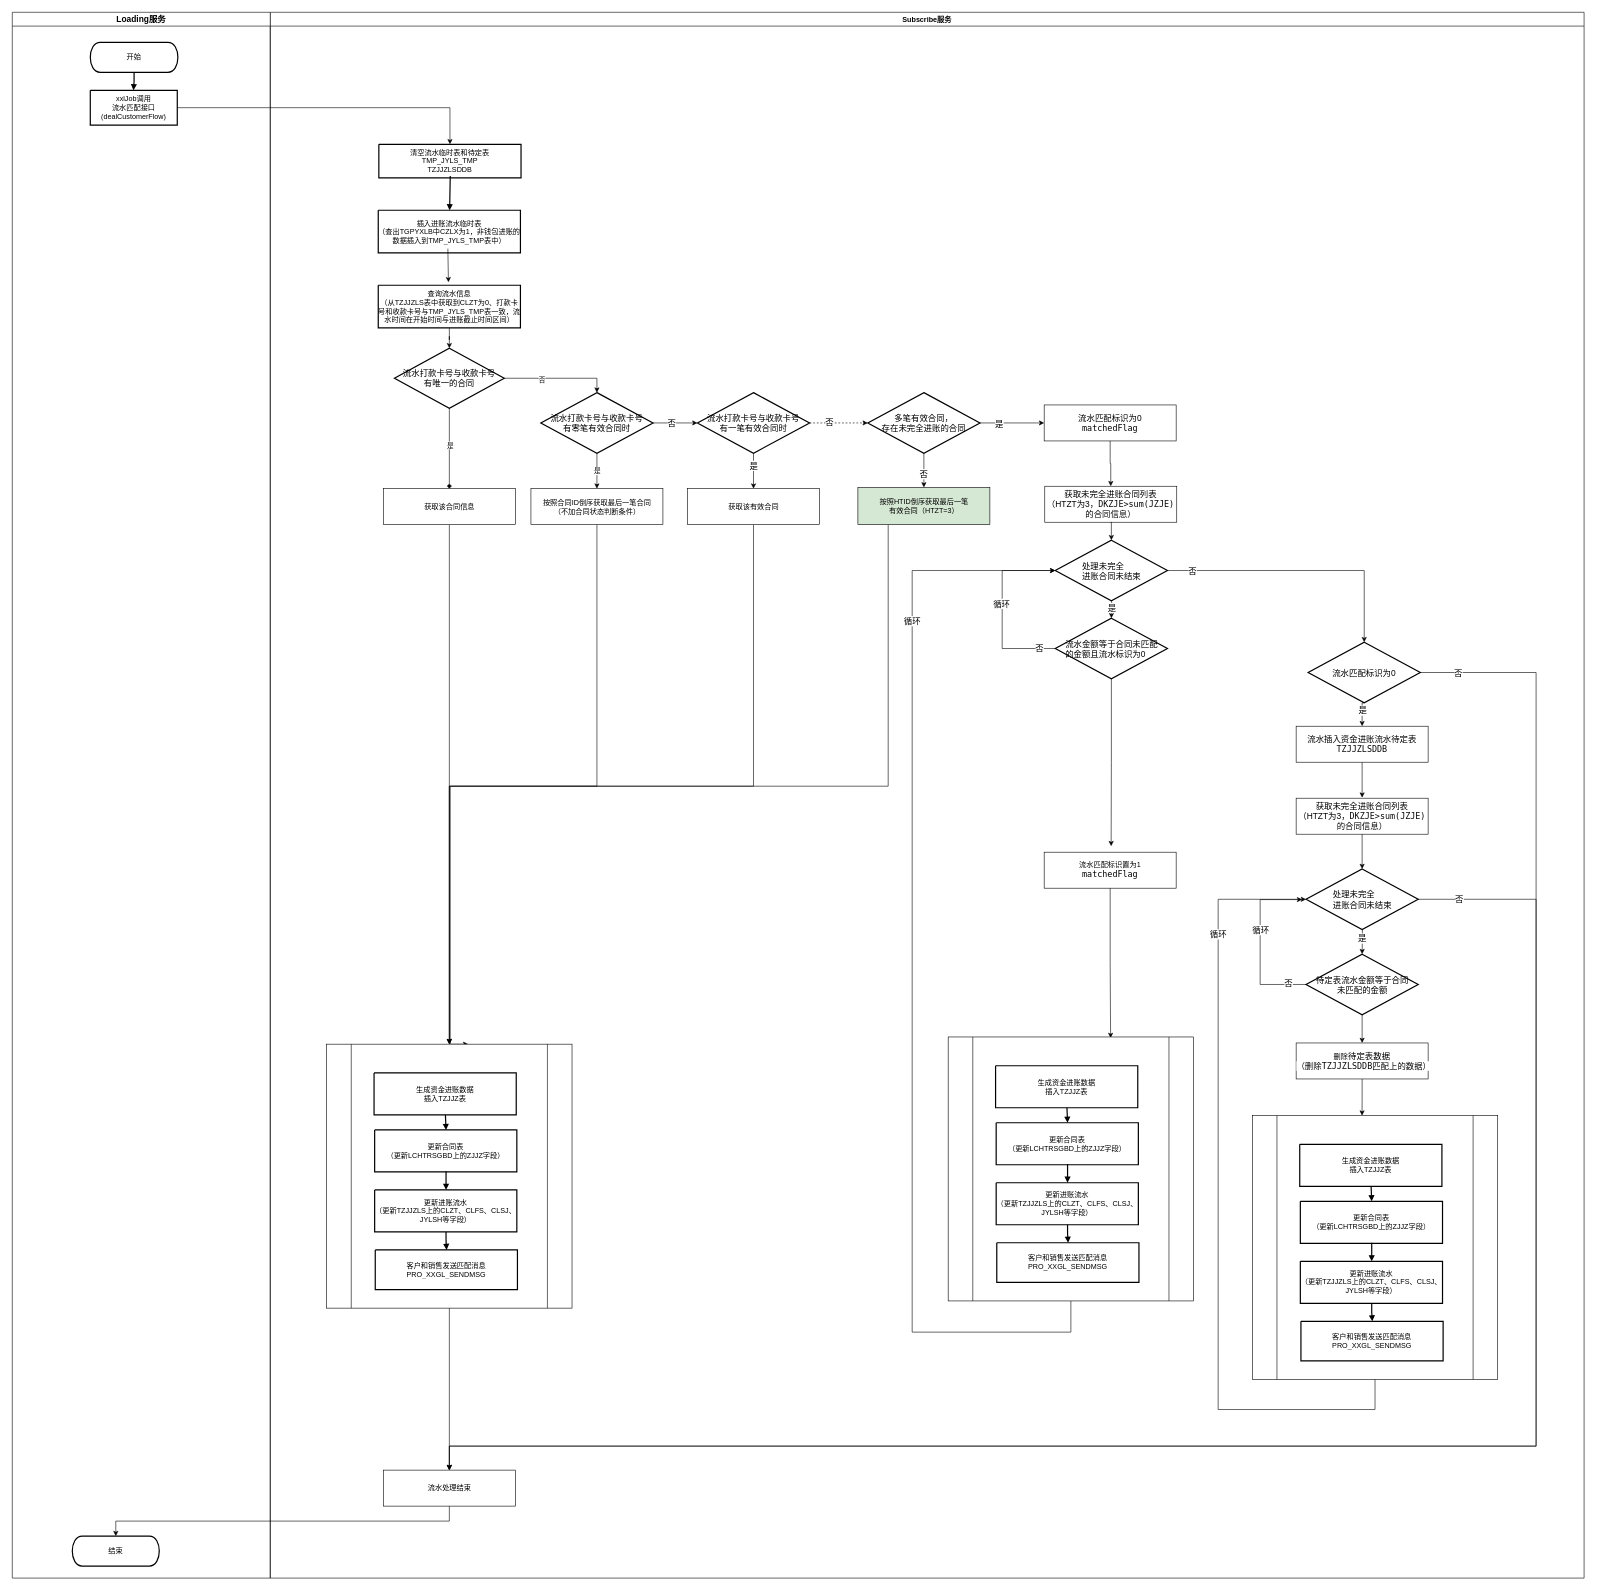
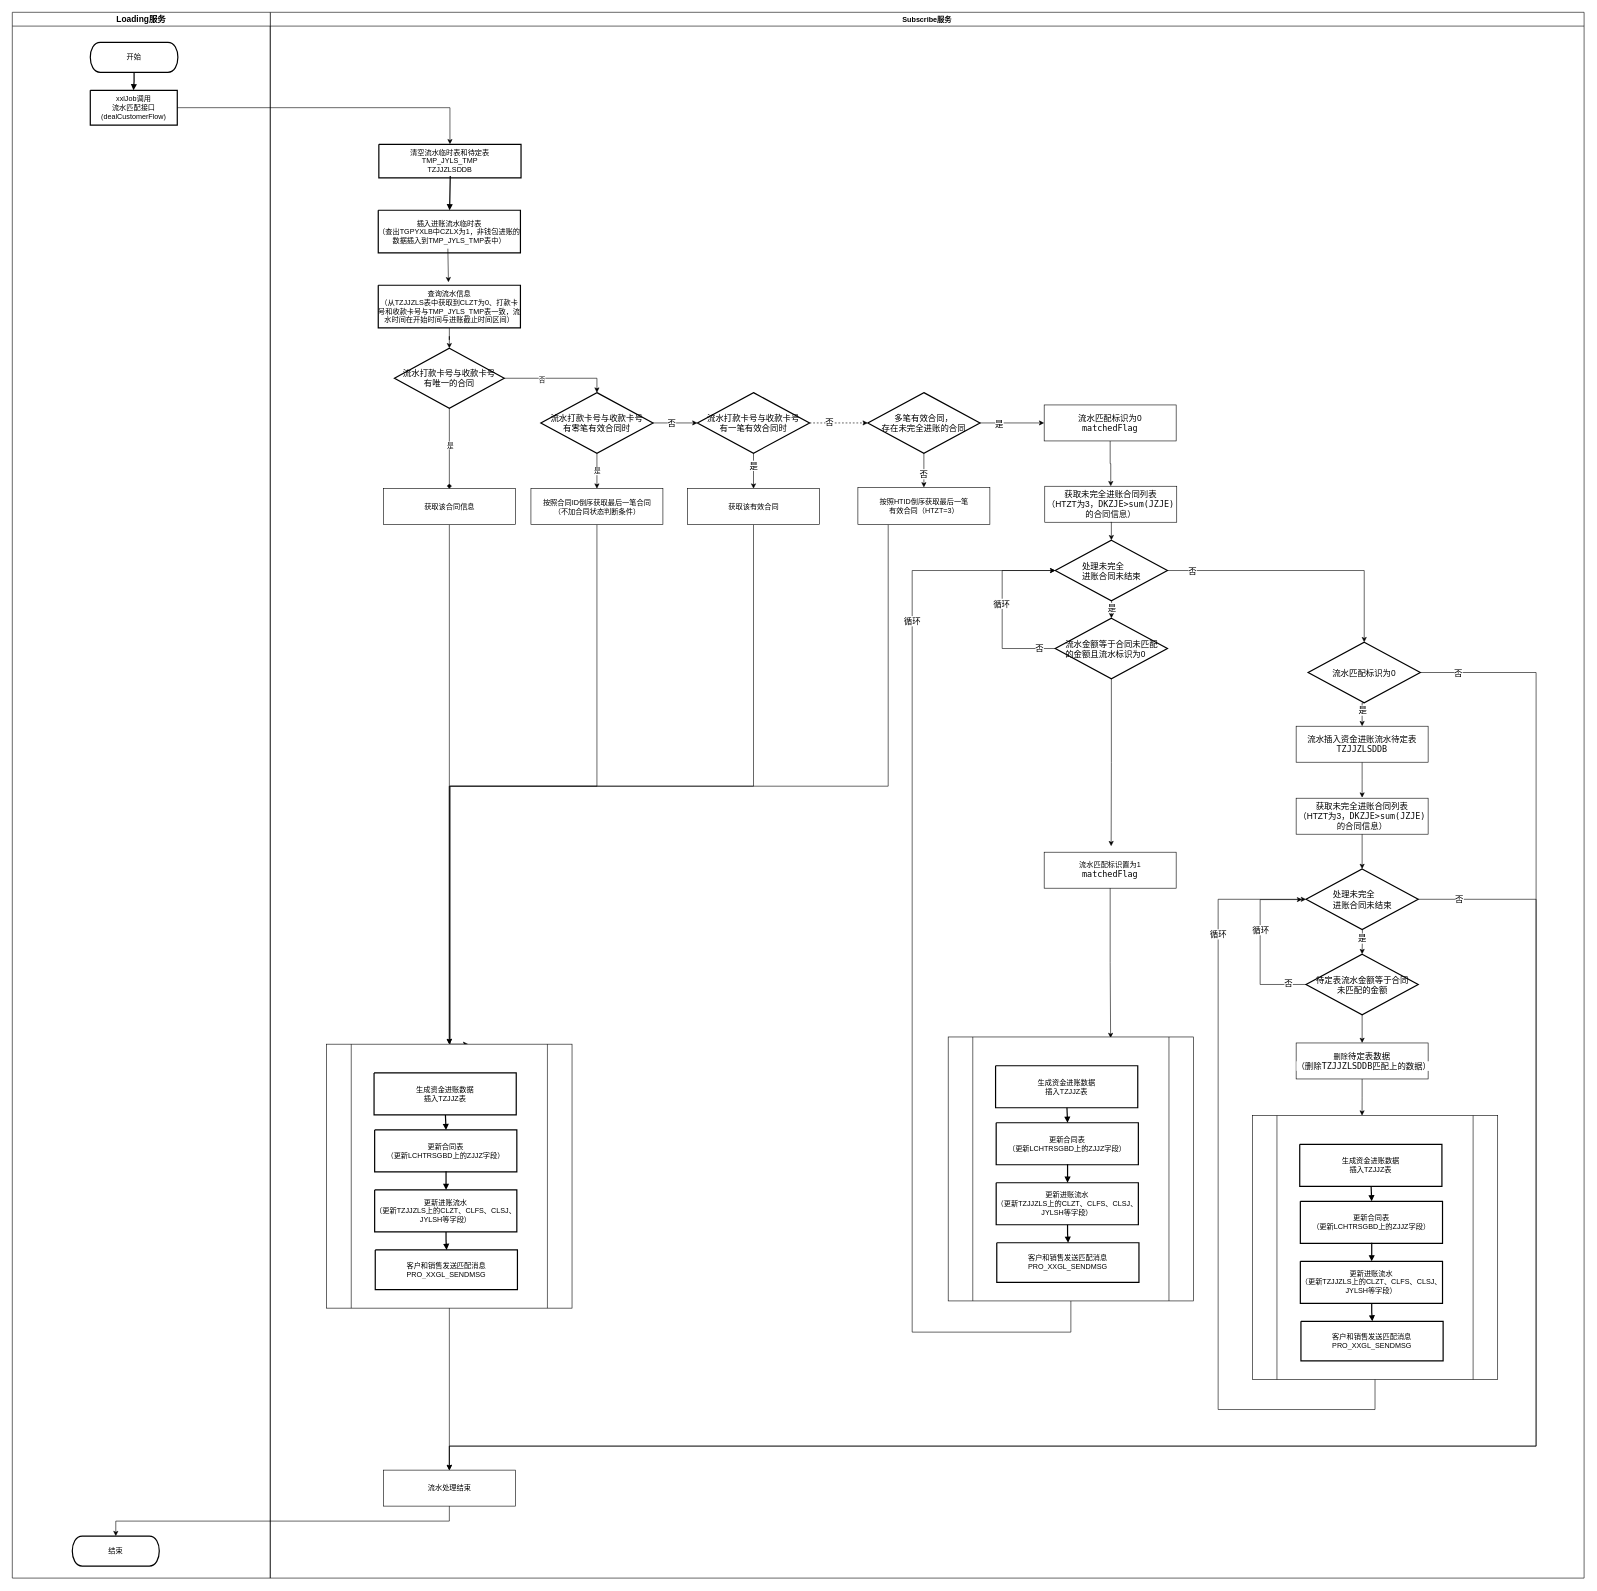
- <mxCell id="54" value="按照HTID倒序获取最后一笔&lt;br&gt;有效合同（HTZT=3）" style="rounded=0;whiteSpace=wrap;html=1;fillColor=#d5e8d4;" vertex="1" parent="1"><mxGeometry x="1429.5" y="812" width="220" height="62" as="geometry" /></mxCell>
+ <mxCell id="54" value="按照HTID倒序获取最后一笔&lt;br&gt;有效合同（HTZT=3）" style="rounded=0;whiteSpace=wrap;html=1;" vertex="1" parent="1"><mxGeometry x="1429.5" y="812" width="220" height="62" as="geometry" /></mxCell>
